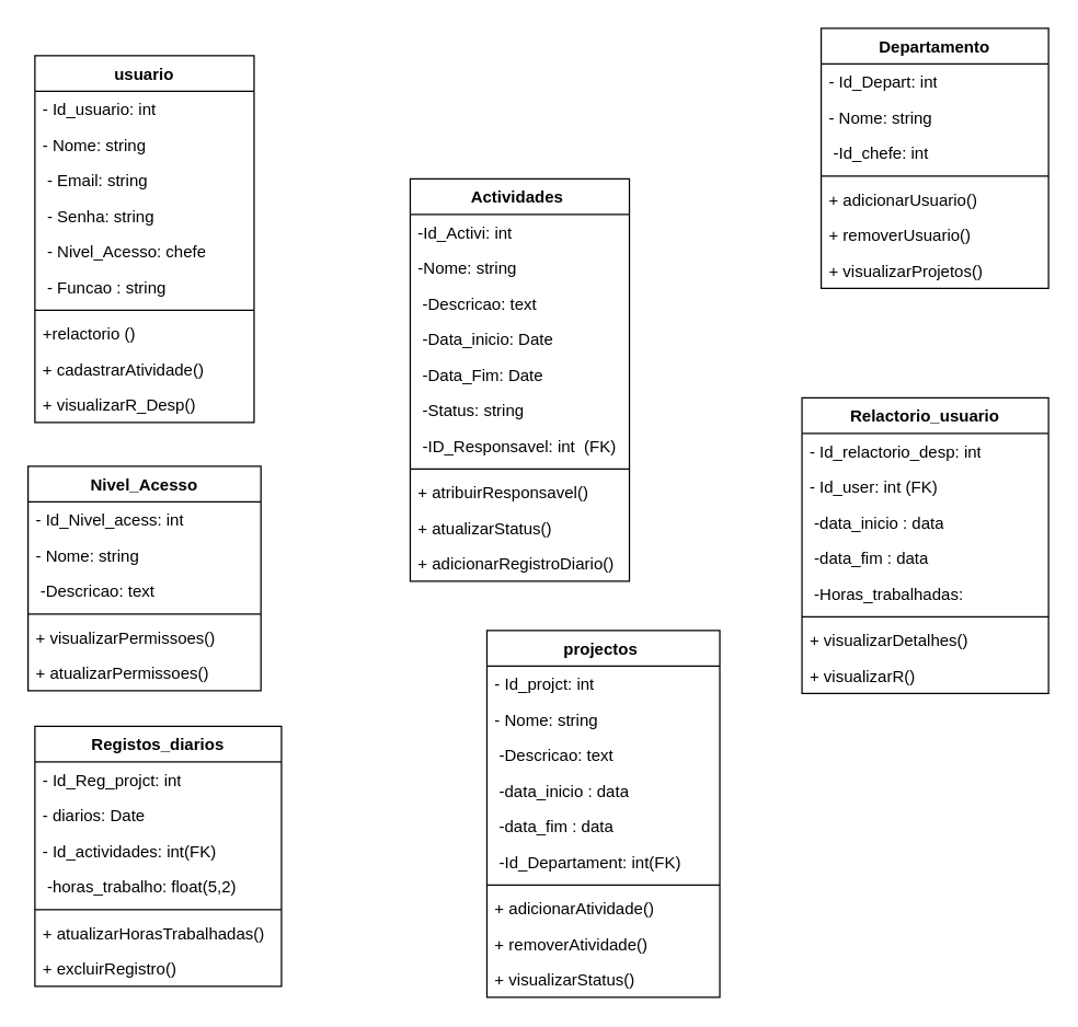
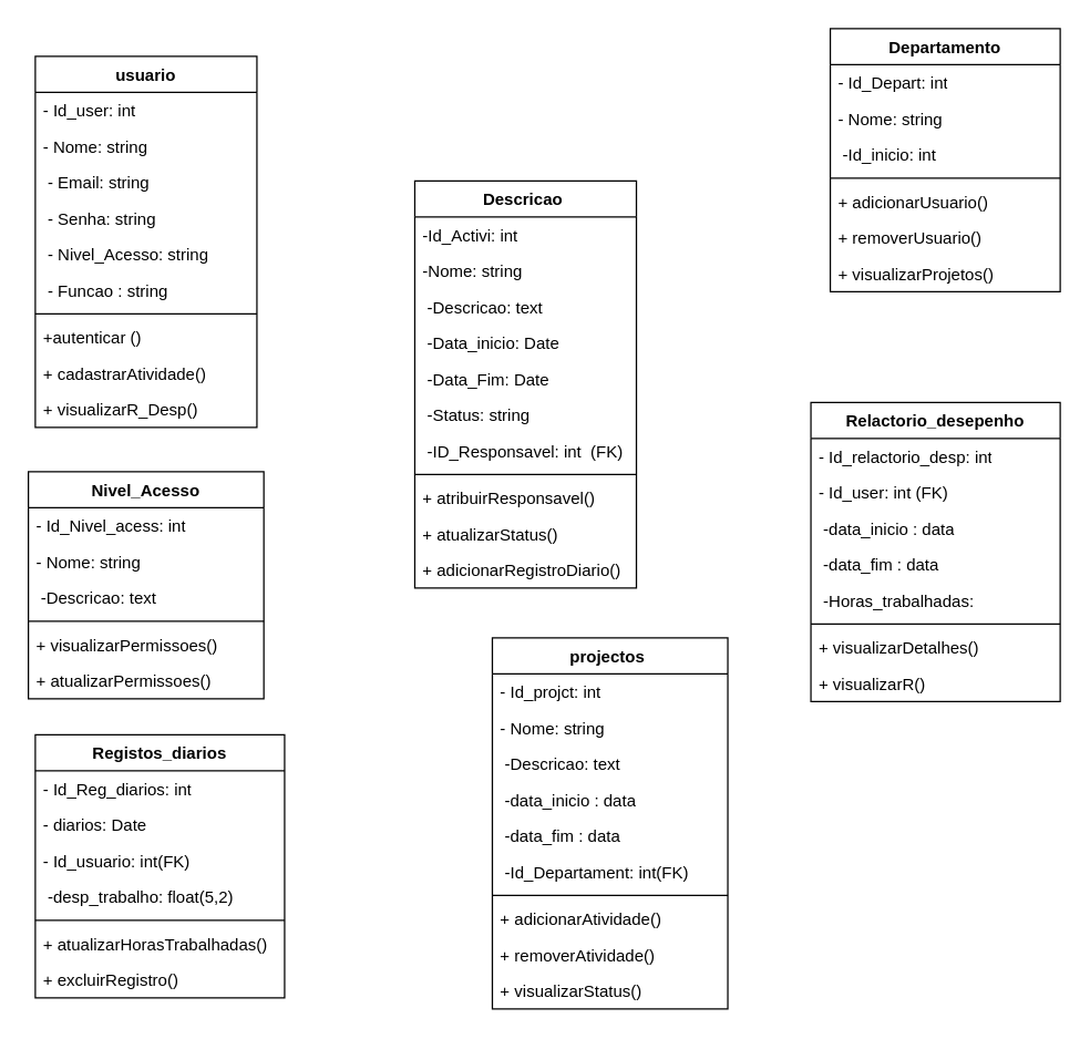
- <mxCell id="3" value="- Id_usuario: int" style="text;strokeColor=none;fillColor=none;align=left;verticalAlign=top;spacingLeft=4;spacingRight=4;overflow=hidden;rotatable=0;points=[[0,0.5],[1,0.5]];portConstraint=eastwest;whiteSpace=wrap;html=1;" vertex="1" parent="2"><mxGeometry y="26" width="160" height="26" as="geometry" /></mxCell>
+ <mxCell id="3" value="- Id_user: int" style="text;strokeColor=none;fillColor=none;align=left;verticalAlign=top;spacingLeft=4;spacingRight=4;overflow=hidden;rotatable=0;points=[[0,0.5],[1,0.5]];portConstraint=eastwest;whiteSpace=wrap;html=1;" vertex="1" parent="2"><mxGeometry y="26" width="160" height="26" as="geometry" /></mxCell>
- <mxCell id="28" value="&amp;nbsp;-Id_chefe: int" style="text;strokeColor=none;fillColor=none;align=left;verticalAlign=top;spacingLeft=4;spacingRight=4;overflow=hidden;rotatable=0;points=[[0,0.5],[1,0.5]];portConstraint=eastwest;whiteSpace=wrap;html=1;" vertex="1" parent="25"><mxGeometry y="78" width="166" height="26" as="geometry" /></mxCell>
+ <mxCell id="28" value="&amp;nbsp;-Id_inicio: int" style="text;strokeColor=none;fillColor=none;align=left;verticalAlign=top;spacingLeft=4;spacingRight=4;overflow=hidden;rotatable=0;points=[[0,0.5],[1,0.5]];portConstraint=eastwest;whiteSpace=wrap;html=1;" vertex="1" parent="25"><mxGeometry y="78" width="166" height="26" as="geometry" /></mxCell>
- <mxCell id="13" value="Actividades&amp;nbsp;" style="swimlane;fontStyle=1;align=center;verticalAlign=top;childLayout=stackLayout;horizontal=1;startSize=26;horizontalStack=0;resizeParent=1;resizeParentMax=0;resizeLast=0;collapsible=1;marginBottom=0;whiteSpace=wrap;html=1;" vertex="1" parent="1"><mxGeometry x="299" y="130" width="160" height="294" as="geometry" /></mxCell>
+ <mxCell id="13" value="Descricao&amp;nbsp;" style="swimlane;fontStyle=1;align=center;verticalAlign=top;childLayout=stackLayout;horizontal=1;startSize=26;horizontalStack=0;resizeParent=1;resizeParentMax=0;resizeLast=0;collapsible=1;marginBottom=0;whiteSpace=wrap;html=1;" vertex="1" parent="1"><mxGeometry x="299" y="130" width="160" height="294" as="geometry" /></mxCell>
- <mxCell id="7" value="&amp;nbsp;- Nivel_Acesso: chefe" style="text;strokeColor=none;fillColor=none;align=left;verticalAlign=top;spacingLeft=4;spacingRight=4;overflow=hidden;rotatable=0;points=[[0,0.5],[1,0.5]];portConstraint=eastwest;whiteSpace=wrap;html=1;" vertex="1" parent="2"><mxGeometry y="130" width="160" height="26" as="geometry" /></mxCell>
+ <mxCell id="7" value="&amp;nbsp;- Nivel_Acesso: string" style="text;strokeColor=none;fillColor=none;align=left;verticalAlign=top;spacingLeft=4;spacingRight=4;overflow=hidden;rotatable=0;points=[[0,0.5],[1,0.5]];portConstraint=eastwest;whiteSpace=wrap;html=1;" vertex="1" parent="2"><mxGeometry y="130" width="160" height="26" as="geometry" /></mxCell>
- <mxCell id="10" value="+relactorio ()" style="text;strokeColor=none;fillColor=none;align=left;verticalAlign=top;spacingLeft=4;spacingRight=4;overflow=hidden;rotatable=0;points=[[0,0.5],[1,0.5]];portConstraint=eastwest;whiteSpace=wrap;html=1;" vertex="1" parent="2"><mxGeometry y="190" width="160" height="26" as="geometry" /></mxCell>
+ <mxCell id="10" value="+autenticar ()" style="text;strokeColor=none;fillColor=none;align=left;verticalAlign=top;spacingLeft=4;spacingRight=4;overflow=hidden;rotatable=0;points=[[0,0.5],[1,0.5]];portConstraint=eastwest;whiteSpace=wrap;html=1;" vertex="1" parent="2"><mxGeometry y="190" width="160" height="26" as="geometry" /></mxCell>
- <mxCell id="52" value="Relactorio_usuario" style="swimlane;fontStyle=1;align=center;verticalAlign=top;childLayout=stackLayout;horizontal=1;startSize=26;horizontalStack=0;resizeParent=1;resizeParentMax=0;resizeLast=0;collapsible=1;marginBottom=0;whiteSpace=wrap;html=1;" vertex="1" parent="1"><mxGeometry x="585" y="290" width="180" height="216" as="geometry" /></mxCell>
+ <mxCell id="52" value="Relactorio_desepenho" style="swimlane;fontStyle=1;align=center;verticalAlign=top;childLayout=stackLayout;horizontal=1;startSize=26;horizontalStack=0;resizeParent=1;resizeParentMax=0;resizeLast=0;collapsible=1;marginBottom=0;whiteSpace=wrap;html=1;" vertex="1" parent="1"><mxGeometry x="585" y="290" width="180" height="216" as="geometry" /></mxCell>
- <mxCell id="34" value="- Id_Reg_projct: int" style="text;strokeColor=none;fillColor=none;align=left;verticalAlign=top;spacingLeft=4;spacingRight=4;overflow=hidden;rotatable=0;points=[[0,0.5],[1,0.5]];portConstraint=eastwest;whiteSpace=wrap;html=1;" vertex="1" parent="33"><mxGeometry y="26" width="180" height="26" as="geometry" /></mxCell>
+ <mxCell id="34" value="- Id_Reg_diarios: int" style="text;strokeColor=none;fillColor=none;align=left;verticalAlign=top;spacingLeft=4;spacingRight=4;overflow=hidden;rotatable=0;points=[[0,0.5],[1,0.5]];portConstraint=eastwest;whiteSpace=wrap;html=1;" vertex="1" parent="33"><mxGeometry y="26" width="180" height="26" as="geometry" /></mxCell>
- <mxCell id="36" value="- Id_actividades: int(FK)" style="text;strokeColor=none;fillColor=none;align=left;verticalAlign=top;spacingLeft=4;spacingRight=4;overflow=hidden;rotatable=0;points=[[0,0.5],[1,0.5]];portConstraint=eastwest;whiteSpace=wrap;html=1;" vertex="1" parent="33"><mxGeometry y="78" width="180" height="26" as="geometry" /></mxCell>
+ <mxCell id="36" value="- Id_usuario: int(FK)" style="text;strokeColor=none;fillColor=none;align=left;verticalAlign=top;spacingLeft=4;spacingRight=4;overflow=hidden;rotatable=0;points=[[0,0.5],[1,0.5]];portConstraint=eastwest;whiteSpace=wrap;html=1;" vertex="1" parent="33"><mxGeometry y="78" width="180" height="26" as="geometry" /></mxCell>
- <mxCell id="37" value="&amp;nbsp;-horas_trabalho: float(5,2)" style="text;strokeColor=none;fillColor=none;align=left;verticalAlign=top;spacingLeft=4;spacingRight=4;overflow=hidden;rotatable=0;points=[[0,0.5],[1,0.5]];portConstraint=eastwest;whiteSpace=wrap;html=1;" vertex="1" parent="33"><mxGeometry y="104" width="180" height="26" as="geometry" /></mxCell>
+ <mxCell id="37" value="&amp;nbsp;-desp_trabalho: float(5,2)" style="text;strokeColor=none;fillColor=none;align=left;verticalAlign=top;spacingLeft=4;spacingRight=4;overflow=hidden;rotatable=0;points=[[0,0.5],[1,0.5]];portConstraint=eastwest;whiteSpace=wrap;html=1;" vertex="1" parent="33"><mxGeometry y="104" width="180" height="26" as="geometry" /></mxCell>
